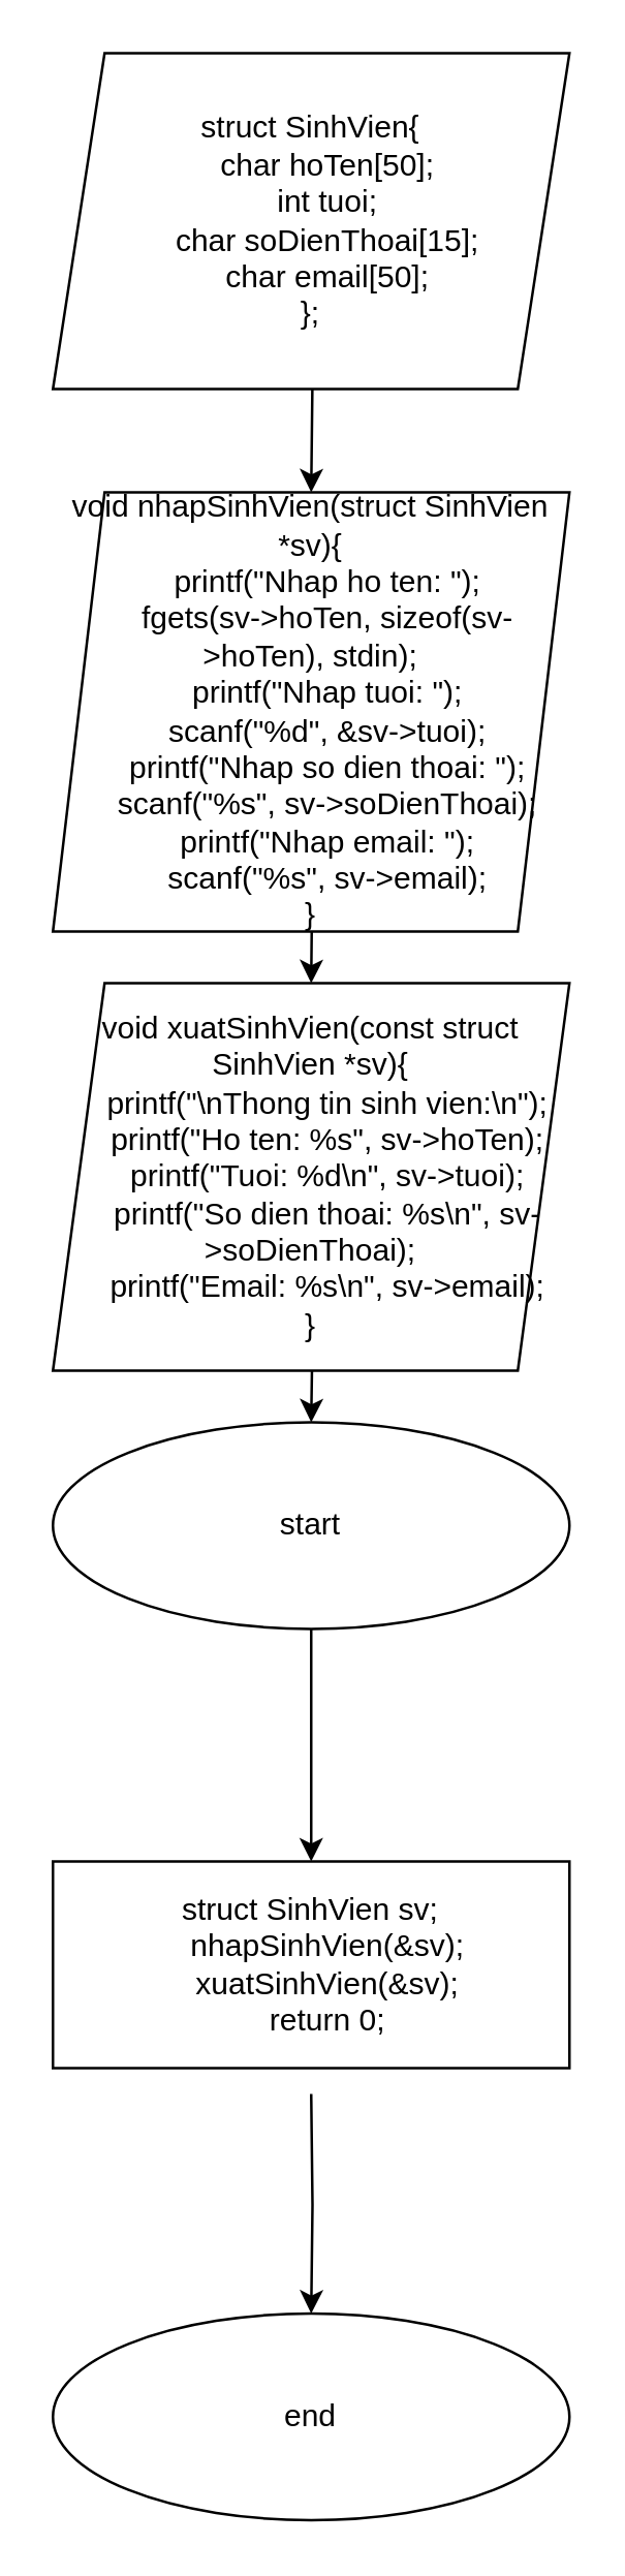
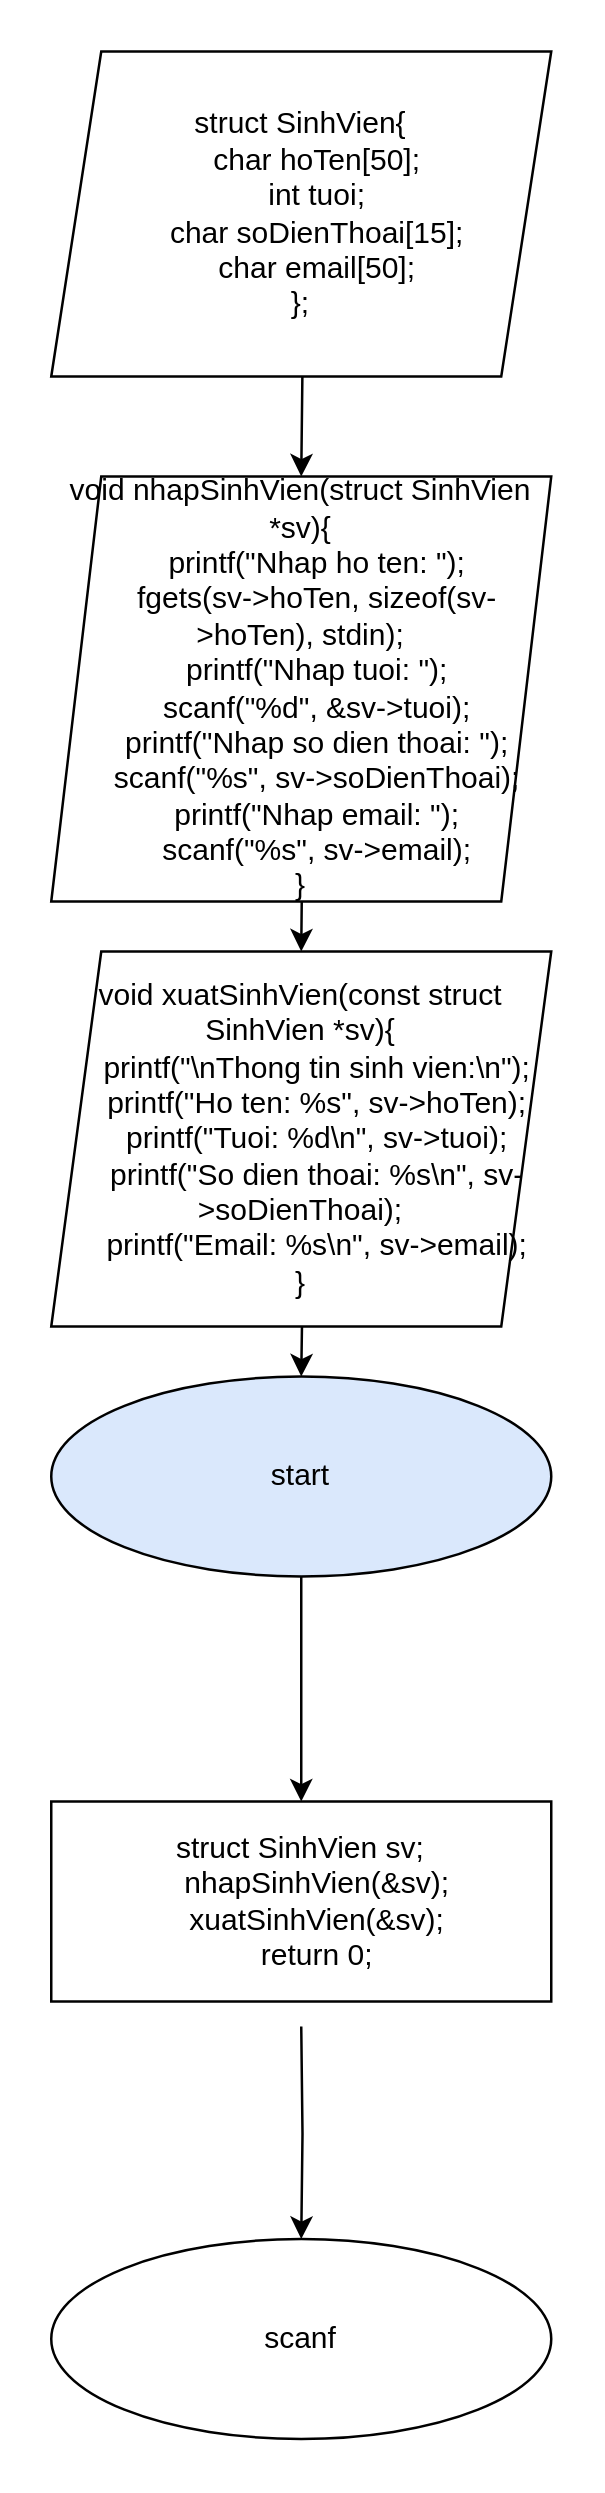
- <mxCell id="6" value="start" style="ellipse;whiteSpace=wrap;html=1;rounded=0;" vertex="1" parent="1"><mxGeometry x="20" y="550" width="200" height="80" as="geometry" /></mxCell>
+ <mxCell id="6" value="start" style="ellipse;whiteSpace=wrap;html=1;rounded=0;fillColor=#dae8fc;" vertex="1" parent="1"><mxGeometry x="20" y="550" width="200" height="80" as="geometry" /></mxCell>
- <mxCell id="8" value="end" style="ellipse;whiteSpace=wrap;html=1;rounded=0;" vertex="1" parent="1"><mxGeometry x="20" y="895" width="200" height="80" as="geometry" /></mxCell>
+ <mxCell id="8" value="scanf" style="ellipse;whiteSpace=wrap;html=1;rounded=0;" vertex="1" parent="1"><mxGeometry x="20" y="895" width="200" height="80" as="geometry" /></mxCell>
